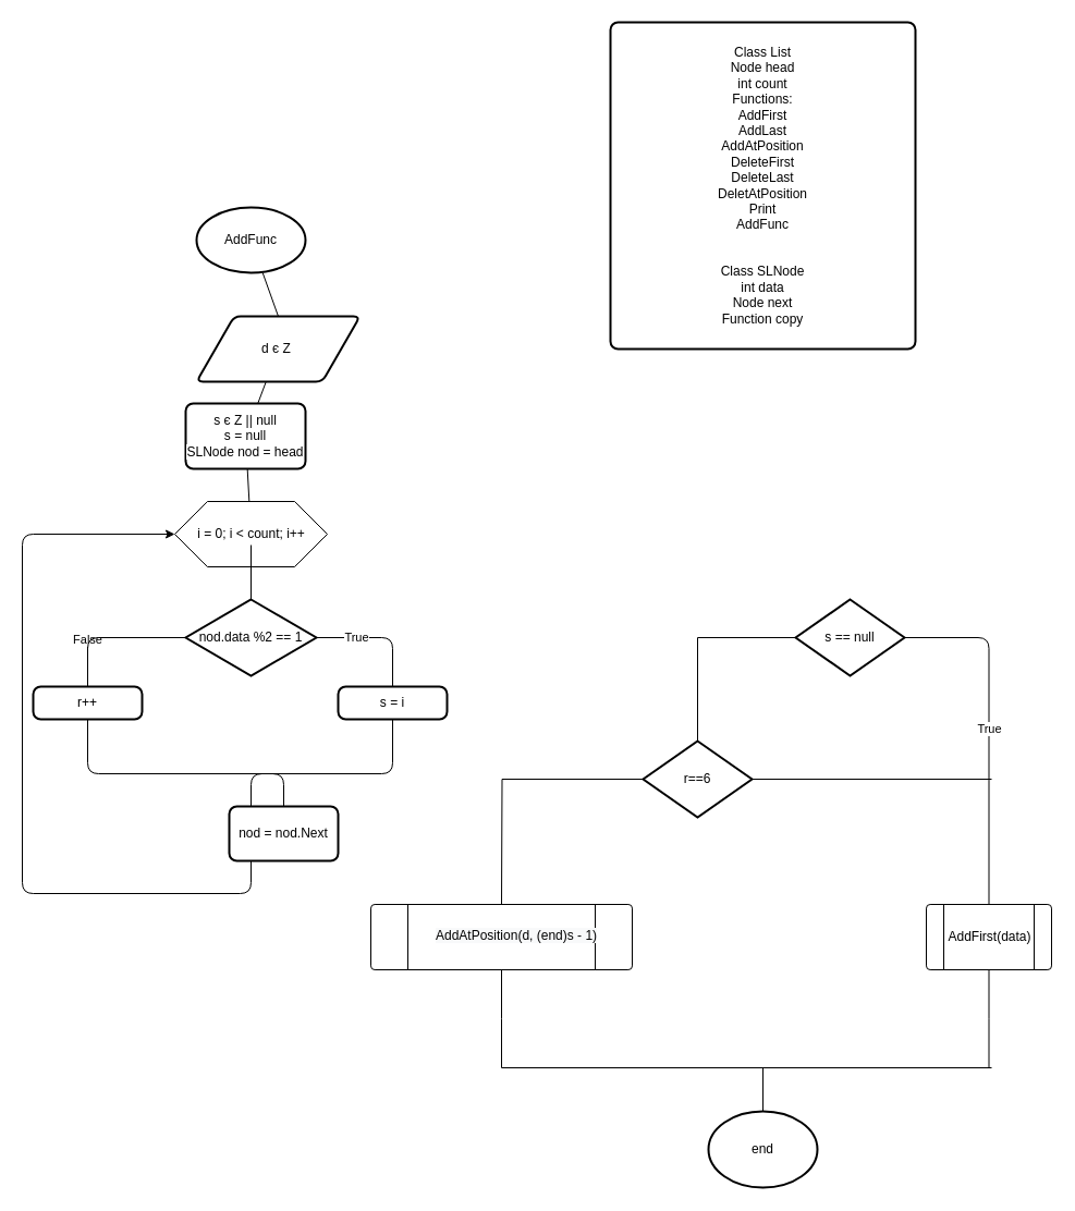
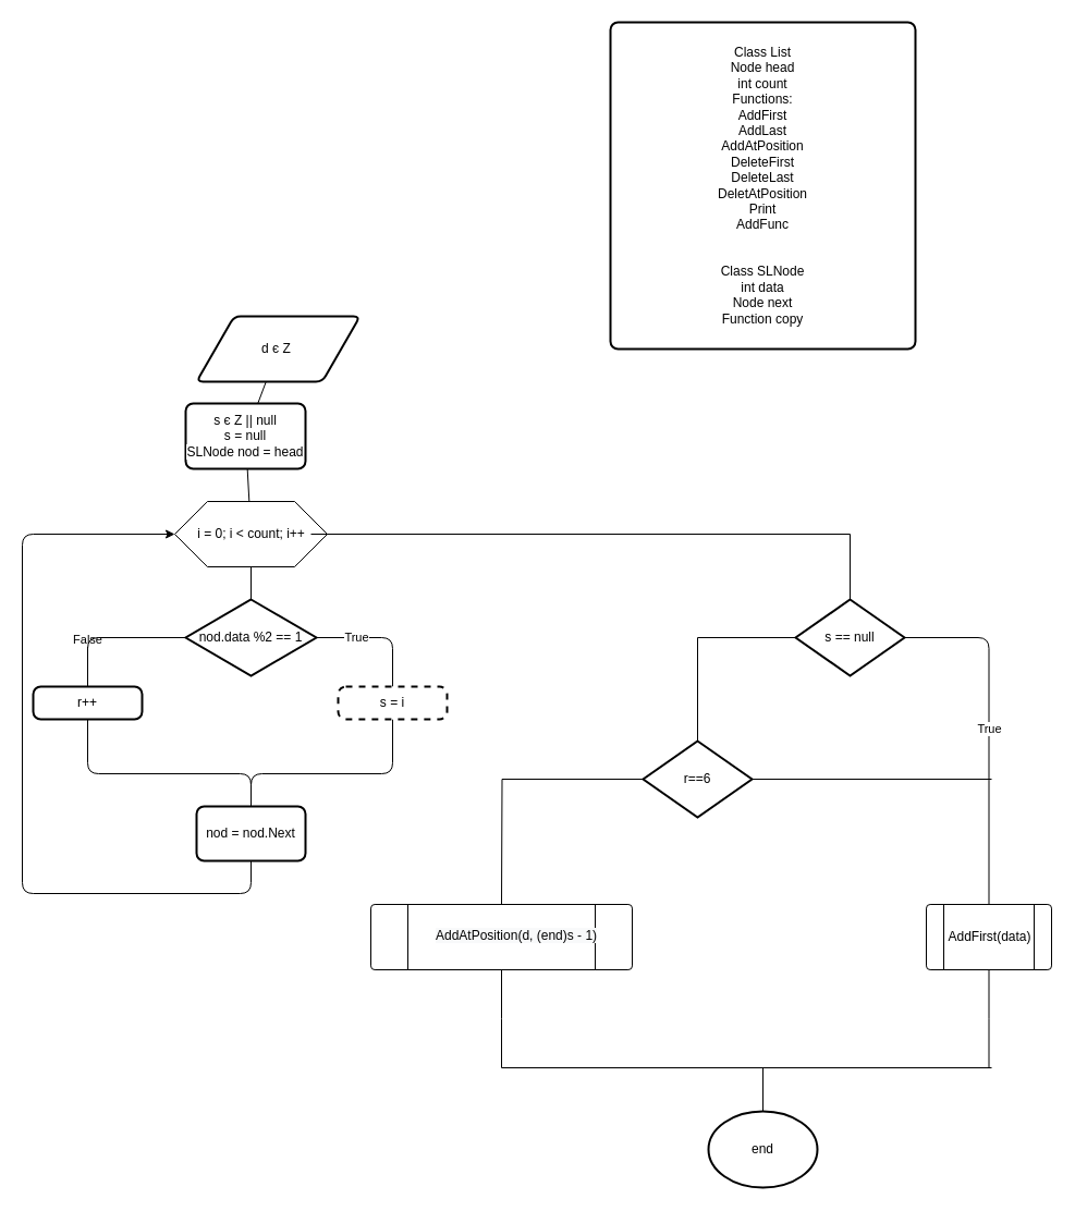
- <mxCell id="4" value="AddFunc" style="strokeWidth=2;html=1;shape=mxgraph.flowchart.start_2;whiteSpace=wrap;" parent="1" vertex="1"><mxGeometry x="180" y="190" width="100" height="60" as="geometry" /></mxCell>
- <mxCell id="3" style="edgeStyle=none;html=1;entryX=0.5;entryY=0;entryDx=0;entryDy=0;endArrow=none;endFill=0;" parent="1" source="4" target="6" edge="1"><mxGeometry relative="1" as="geometry" /></mxCell>
- <mxCell id="11" style="edgeStyle=orthogonalEdgeStyle;rounded=0;orthogonalLoop=1;jettySize=auto;html=1;endArrow=none;endFill=0;" edge="1" parent="1" source="12" target="15"><mxGeometry relative="1" as="geometry" /></mxCell>
+ <mxCell id="11" style="edgeStyle=orthogonalEdgeStyle;rounded=0;orthogonalLoop=1;jettySize=auto;html=1;entryX=0.5;entryY=0;entryDx=0;entryDy=0;entryPerimeter=0;endArrow=none;endFill=0;" edge="1" parent="1" source="12" target="22"><mxGeometry relative="1" as="geometry" /></mxCell>
- <mxCell id="17" value="s = i" style="rounded=1;whiteSpace=wrap;html=1;absoluteArcSize=1;arcSize=14;strokeWidth=2;" parent="1" vertex="1"><mxGeometry x="310" y="630" width="100" height="30" as="geometry" /></mxCell>
+ <mxCell id="17" value="s = i" style="rounded=1;whiteSpace=wrap;html=1;absoluteArcSize=1;arcSize=14;strokeWidth=2;dashed=1;" parent="1" vertex="1"><mxGeometry x="310" y="630" width="100" height="30" as="geometry" /></mxCell>
- <mxCell id="19" value="nod = nod.Next" style="rounded=1;whiteSpace=wrap;html=1;absoluteArcSize=1;arcSize=14;strokeWidth=2;" parent="1" vertex="1"><mxGeometry x="210" y="740" width="100" height="50" as="geometry" /></mxCell>
+ <mxCell id="19" value="nod = nod.Next" style="rounded=1;whiteSpace=wrap;html=1;absoluteArcSize=1;arcSize=14;strokeWidth=2;" parent="1" vertex="1"><mxGeometry x="180" y="740" width="100" height="50" as="geometry" /></mxCell>
